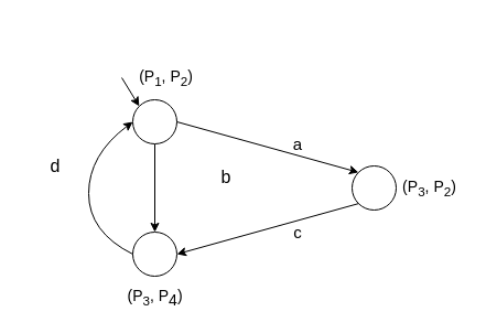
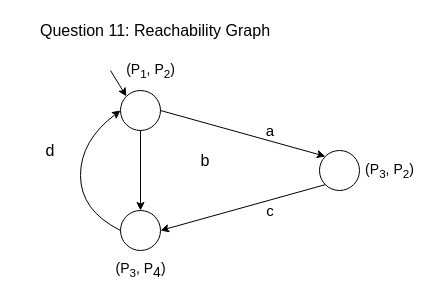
+ <mxCell id="17" value="Question 11: Reachability Graph" style="text;html=1;strokeColor=none;fillColor=none;align=center;verticalAlign=middle;whiteSpace=wrap;rounded=0;fontSize=16;" vertex="1" parent="1"><mxGeometry x="20" y="20" width="270" height="20" as="geometry" /></mxCell>
